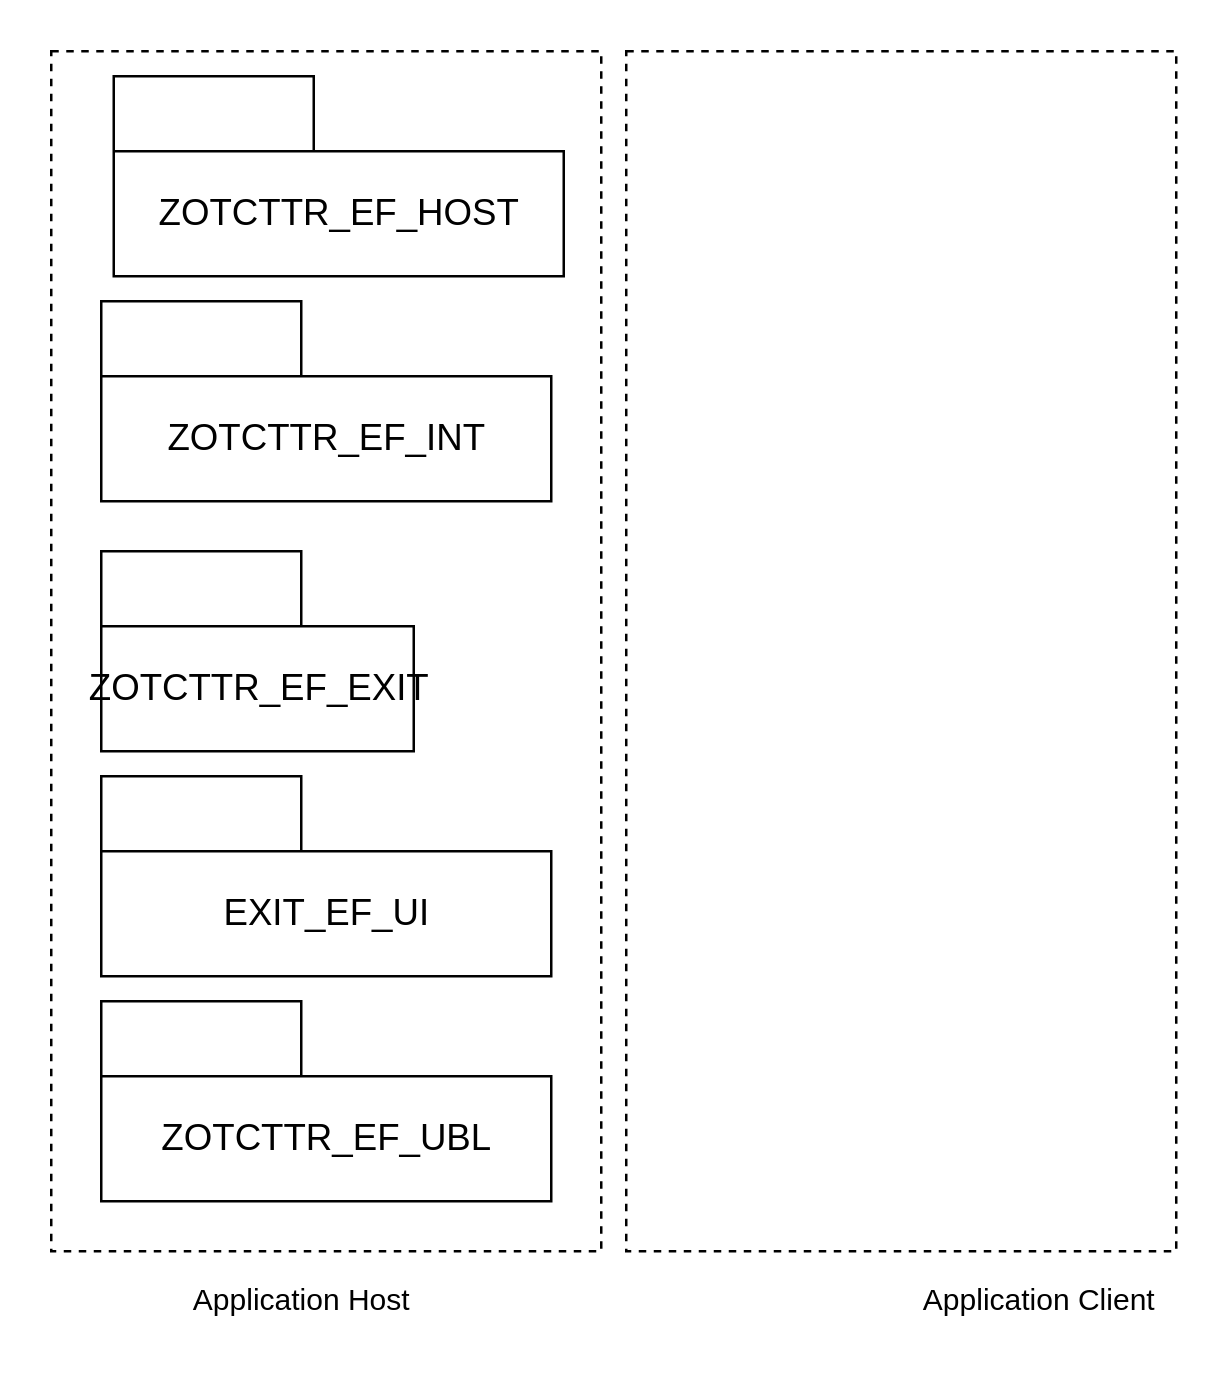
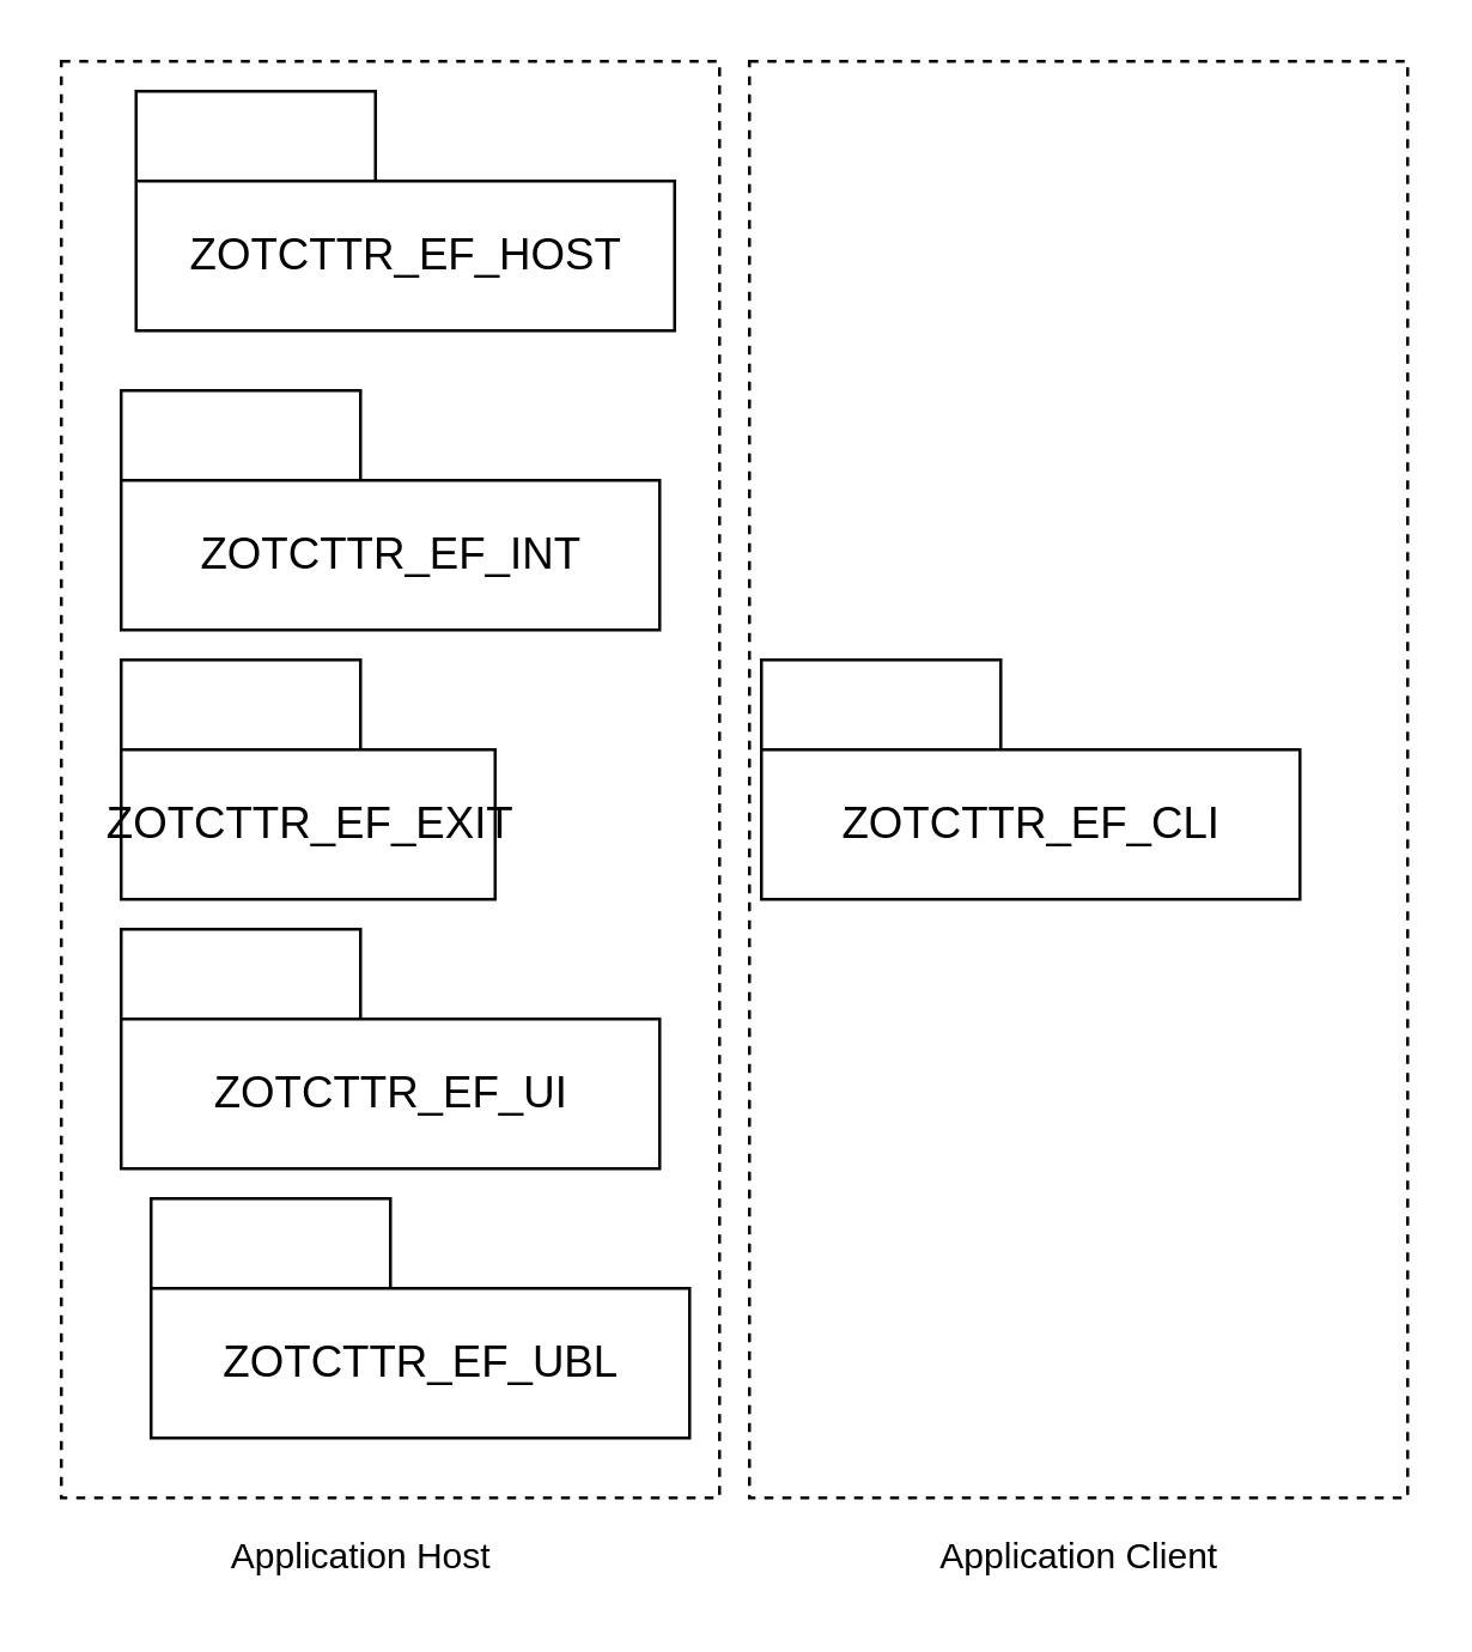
- <mxCell id="5" value="&lt;span style=&quot;font-weight: normal&quot; id=&quot;docs-internal-guid-c669e6a0-7fff-0844-f2a3-388cba7aa70f&quot;&gt;&lt;span style=&quot;font-size: 11pt ; font-family: &amp;#34;arial&amp;#34; ; background-color: transparent ; vertical-align: baseline&quot;&gt;ZOTCTTR_EF_INT&lt;/span&gt;&lt;/span&gt;" style="shape=folder;fontStyle=1;tabWidth=80;tabHeight=30;tabPosition=left;html=1;boundedLbl=1;" parent="1" vertex="1"><mxGeometry x="40" y="120" width="180" height="80" as="geometry" /></mxCell>
+ <mxCell id="5" value="&lt;span style=&quot;font-weight: normal&quot; id=&quot;docs-internal-guid-c669e6a0-7fff-0844-f2a3-388cba7aa70f&quot;&gt;&lt;span style=&quot;font-size: 11pt ; font-family: &amp;#34;arial&amp;#34; ; background-color: transparent ; vertical-align: baseline&quot;&gt;ZOTCTTR_EF_INT&lt;/span&gt;&lt;/span&gt;" style="shape=folder;fontStyle=1;tabWidth=80;tabHeight=30;tabPosition=left;html=1;boundedLbl=1;" parent="1" vertex="1"><mxGeometry x="40" y="130" width="180" height="80" as="geometry" /></mxCell>
+ <mxCell id="3" value="&lt;span style=&quot;font-weight: normal&quot; id=&quot;docs-internal-guid-4117a699-7fff-567d-a252-870f1fad6d7d&quot;&gt;&lt;span style=&quot;font-size: 11pt ; font-family: &amp;#34;arial&amp;#34; ; background-color: transparent ; vertical-align: baseline&quot;&gt;ZOTCTTR_EF_CLI&lt;/span&gt;&lt;/span&gt;" style="shape=folder;fontStyle=1;tabWidth=80;tabHeight=30;tabPosition=left;html=1;boundedLbl=1;" parent="1" vertex="1"><mxGeometry x="254" y="220" width="180" height="80" as="geometry" /></mxCell>
- <mxCell id="4" value="&lt;span style=&quot;font-weight: normal&quot; id=&quot;docs-internal-guid-da99885d-7fff-987c-7553-67856294e0d7&quot;&gt;&lt;span style=&quot;font-size: 11pt ; font-family: &amp;#34;arial&amp;#34; ; background-color: transparent ; vertical-align: baseline&quot;&gt;EXIT_EF_UI&lt;/span&gt;&lt;/span&gt;" style="shape=folder;fontStyle=1;tabWidth=80;tabHeight=30;tabPosition=left;html=1;boundedLbl=1;" parent="1" vertex="1"><mxGeometry x="40" y="310" width="180" height="80" as="geometry" /></mxCell>
+ <mxCell id="4" value="&lt;span style=&quot;font-weight: normal&quot; id=&quot;docs-internal-guid-da99885d-7fff-987c-7553-67856294e0d7&quot;&gt;&lt;span style=&quot;font-size: 11pt ; font-family: &amp;#34;arial&amp;#34; ; background-color: transparent ; vertical-align: baseline&quot;&gt;ZOTCTTR_EF_UI&lt;/span&gt;&lt;/span&gt;" style="shape=folder;fontStyle=1;tabWidth=80;tabHeight=30;tabPosition=left;html=1;boundedLbl=1;" parent="1" vertex="1"><mxGeometry x="40" y="310" width="180" height="80" as="geometry" /></mxCell>
- <mxCell id="6" value="&lt;span style=&quot;font-weight: normal&quot; id=&quot;docs-internal-guid-4726d568-7fff-1a9d-9484-a93157d31646&quot;&gt;&lt;span style=&quot;font-size: 11pt ; font-family: &amp;#34;arial&amp;#34; ; background-color: transparent ; vertical-align: baseline&quot;&gt;ZOTCTTR_EF_UBL&lt;/span&gt;&lt;/span&gt;" style="shape=folder;fontStyle=1;tabWidth=80;tabHeight=30;tabPosition=left;html=1;boundedLbl=1;" parent="1" vertex="1"><mxGeometry x="40" y="400" width="180" height="80" as="geometry" /></mxCell>
+ <mxCell id="6" value="&lt;span style=&quot;font-weight: normal&quot; id=&quot;docs-internal-guid-4726d568-7fff-1a9d-9484-a93157d31646&quot;&gt;&lt;span style=&quot;font-size: 11pt ; font-family: &amp;#34;arial&amp;#34; ; background-color: transparent ; vertical-align: baseline&quot;&gt;ZOTCTTR_EF_UBL&lt;/span&gt;&lt;/span&gt;" style="shape=folder;fontStyle=1;tabWidth=80;tabHeight=30;tabPosition=left;html=1;boundedLbl=1;" parent="1" vertex="1"><mxGeometry x="50" y="400" width="180" height="80" as="geometry" /></mxCell>
- <mxCell id="11" value="Application Client" style="text;html=1;align=center;verticalAlign=middle;resizable=0;points=[];autosize=1;" parent="1" vertex="1"><mxGeometry x="360" y="510" width="110" height="20" as="geometry" /></mxCell>
+ <mxCell id="11" value="Application Client" style="text;html=1;align=center;verticalAlign=middle;resizable=0;points=[];autosize=1;" parent="1" vertex="1"><mxGeometry x="305" y="510" width="110" height="20" as="geometry" /></mxCell>
